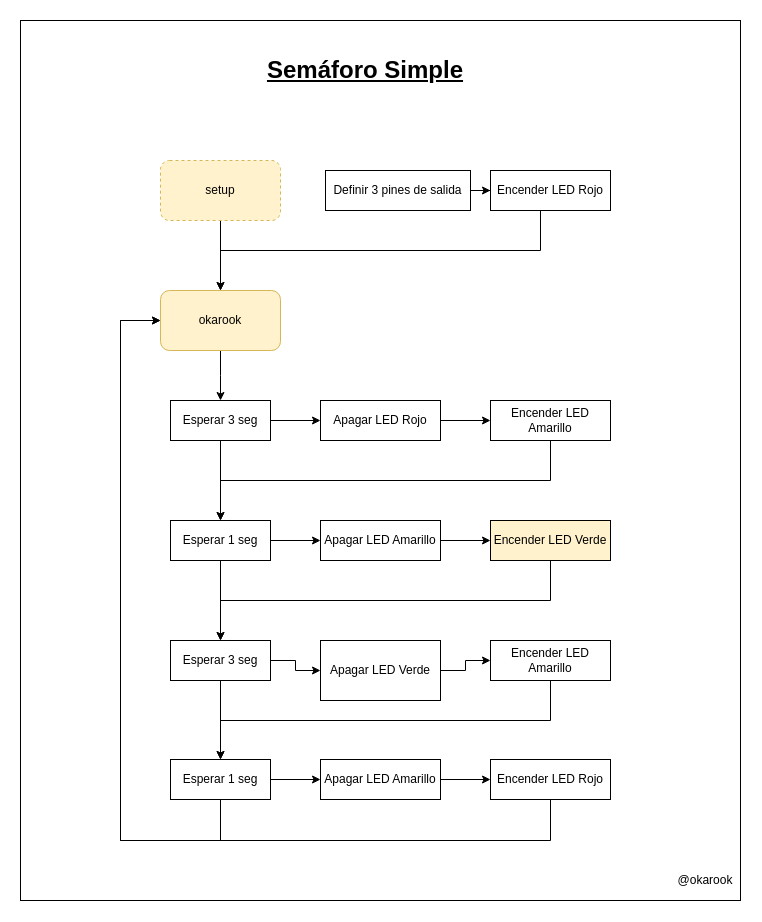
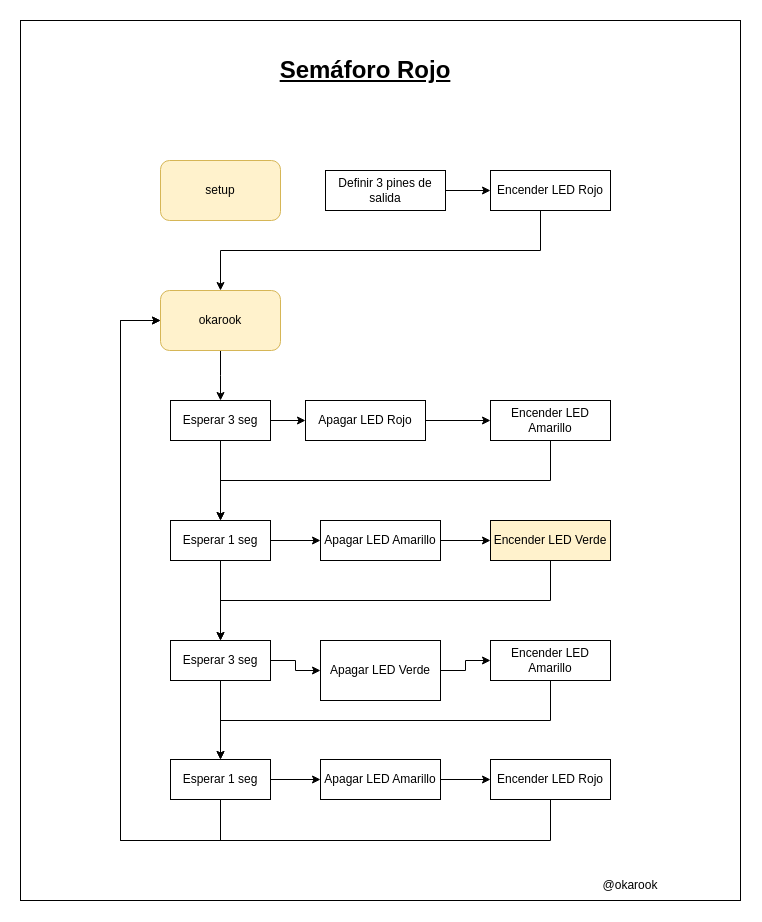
- <mxCell id="39" value="&lt;span style=&quot;font-size: 24px&quot;&gt;&lt;b&gt;&lt;u&gt;Semáforo Simple&lt;/u&gt;&lt;/b&gt;&lt;/span&gt;" style="text;html=1;strokeColor=none;fillColor=none;align=center;verticalAlign=middle;whiteSpace=wrap;rounded=0;" parent="1" vertex="1"><mxGeometry x="230" y="60" width="270" height="20" as="geometry" /></mxCell>
+ <mxCell id="39" value="&lt;span style=&quot;font-size: 24px&quot;&gt;&lt;b&gt;&lt;u&gt;Semáforo Rojo&lt;/u&gt;&lt;/b&gt;&lt;/span&gt;" style="text;html=1;strokeColor=none;fillColor=none;align=center;verticalAlign=middle;whiteSpace=wrap;rounded=0;" parent="1" vertex="1"><mxGeometry x="230" y="60" width="270" height="20" as="geometry" /></mxCell>
- <mxCell id="4" value="&lt;font color=&quot;#030303&quot;&gt;setup&lt;/font&gt;" style="rounded=1;whiteSpace=wrap;html=1;fillColor=#fff2cc;strokeColor=#d6b656;dashed=1;" parent="1" vertex="1"><mxGeometry x="160" y="160" width="120" height="60" as="geometry" /></mxCell>
+ <mxCell id="4" value="&lt;font color=&quot;#030303&quot;&gt;setup&lt;/font&gt;" style="rounded=1;whiteSpace=wrap;html=1;fillColor=#fff2cc;strokeColor=#d6b656;" parent="1" vertex="1"><mxGeometry x="160" y="160" width="120" height="60" as="geometry" /></mxCell>
- <mxCell id="9" value="Definir 3 pines de salida" style="rounded=0;whiteSpace=wrap;html=1;" parent="1" vertex="1"><mxGeometry x="325" y="170" width="145" height="40" as="geometry" /></mxCell>
+ <mxCell id="9" value="Definir 3 pines de salida" style="rounded=0;whiteSpace=wrap;html=1;" parent="1" vertex="1"><mxGeometry x="325" y="170" width="120" height="40" as="geometry" /></mxCell>
- <mxCell id="3" style="edgeStyle=orthogonalEdgeStyle;rounded=0;orthogonalLoop=1;jettySize=auto;html=1;entryX=0.5;entryY=0;entryDx=0;entryDy=0;" parent="1" source="4" target="6" edge="1"><mxGeometry relative="1" as="geometry" /></mxCell>
- <mxCell id="15" value="Apagar LED Rojo" style="whiteSpace=wrap;html=1;rounded=0;" parent="1" vertex="1"><mxGeometry x="320" y="400" width="120" height="40" as="geometry" /></mxCell>
+ <mxCell id="15" value="Apagar LED Rojo" style="whiteSpace=wrap;html=1;rounded=0;" parent="1" vertex="1"><mxGeometry x="305" y="400" width="120" height="40" as="geometry" /></mxCell>
- <mxCell id="40" value="@okarook" style="text;html=1;strokeColor=none;fillColor=none;align=center;verticalAlign=middle;whiteSpace=wrap;rounded=0;" vertex="1" parent="1"><mxGeometry x="680" y="870" width="50" height="20" as="geometry" /></mxCell>
+ <mxCell id="40" value="@okarook" style="text;html=1;strokeColor=none;fillColor=none;align=center;verticalAlign=middle;whiteSpace=wrap;rounded=0;" vertex="1" parent="1"><mxGeometry x="605" y="875" width="50" height="20" as="geometry" /></mxCell>
